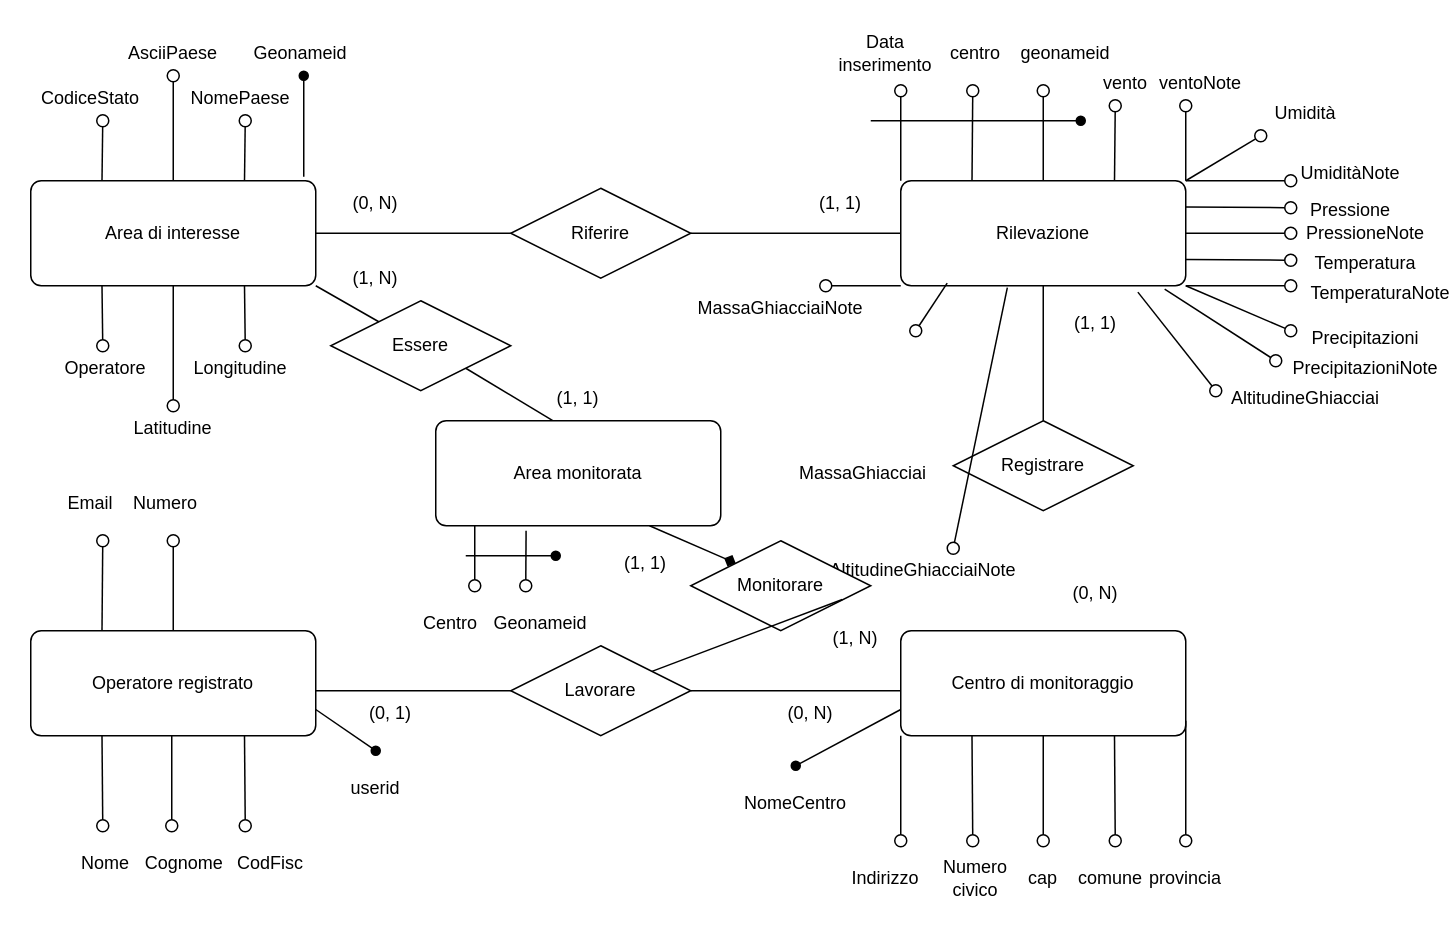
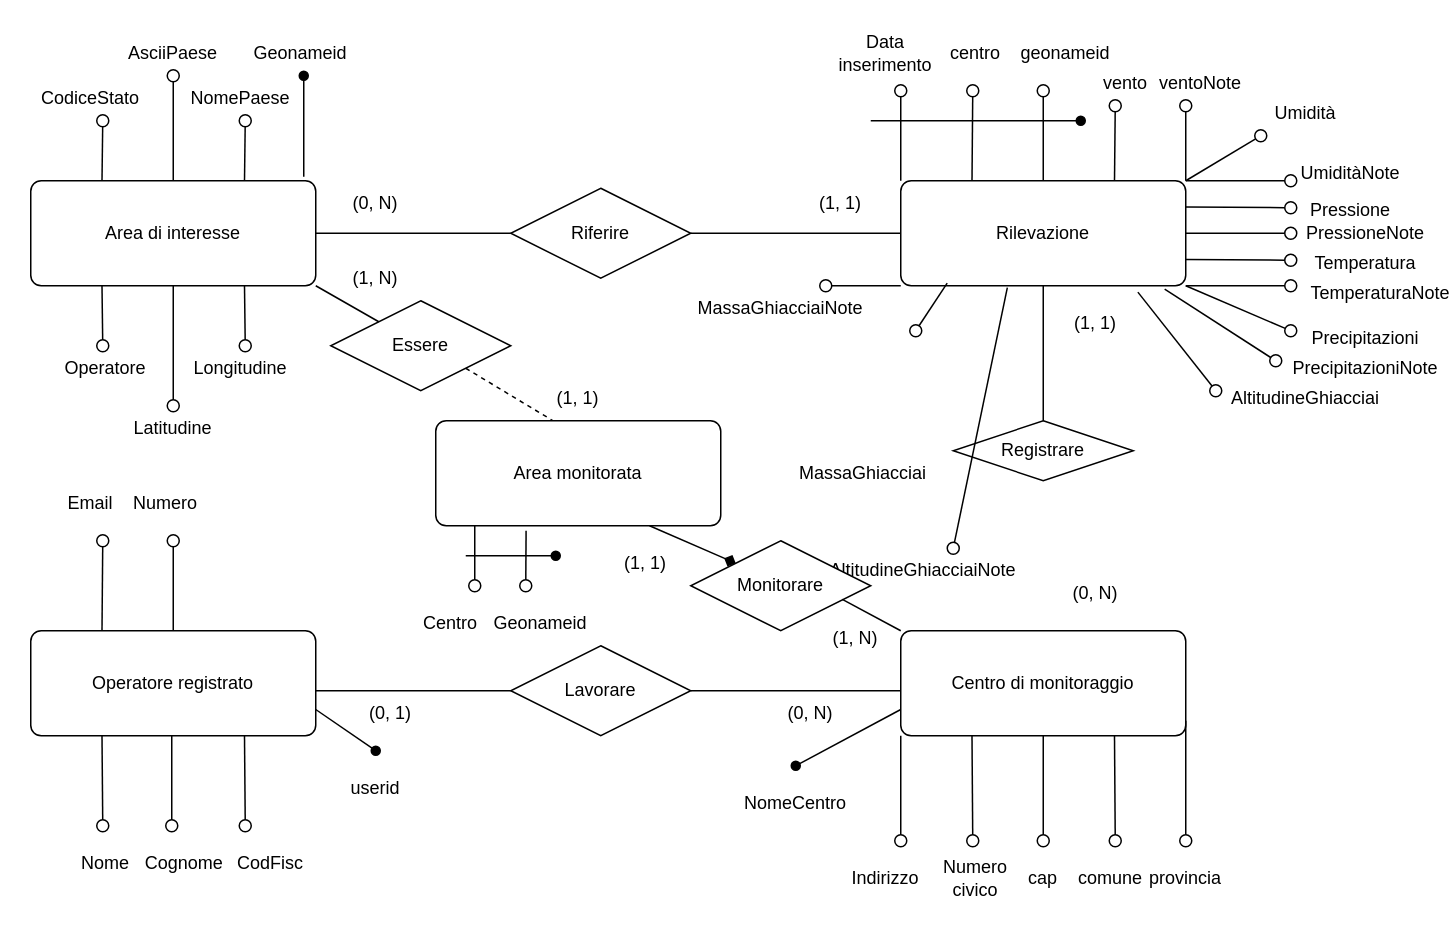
- <mxCell id="97" value="" style="endArrow=none;html=1;rounded=0;exitX=1;exitY=1;exitDx=0;exitDy=0;entryX=0.434;entryY=0.037;entryDx=0;entryDy=0;entryPerimeter=0;" parent="1" source="4" target="98" edge="1"><mxGeometry relative="1" as="geometry"><mxPoint x="310" y="290" as="sourcePoint" /><mxPoint x="350" y="280" as="targetPoint" /></mxGeometry></mxCell>
+ <mxCell id="97" value="" style="endArrow=none;html=1;rounded=0;exitX=1;exitY=1;exitDx=0;exitDy=0;entryX=0.434;entryY=0.037;entryDx=0;entryDy=0;entryPerimeter=0;dashed=1;" parent="1" source="4" target="98" edge="1"><mxGeometry relative="1" as="geometry"><mxPoint x="310" y="290" as="sourcePoint" /><mxPoint x="350" y="280" as="targetPoint" /></mxGeometry></mxCell>
- <mxCell id="6" value="Registrare" style="shape=rhombus;perimeter=rhombusPerimeter;whiteSpace=wrap;html=1;align=center;" parent="1" vertex="1"><mxGeometry x="635" y="280" width="120" height="60" as="geometry" /></mxCell>
+ <mxCell id="6" value="Registrare" style="shape=rhombus;perimeter=rhombusPerimeter;whiteSpace=wrap;html=1;align=center;" parent="1" vertex="1"><mxGeometry x="635" y="280" width="120" height="40" as="geometry" /></mxCell>
- <mxCell id="100" value="" style="endArrow=none;html=1;rounded=0;exitX=0.842;exitY=0.652;exitDx=0;exitDy=0;exitPerimeter=0;" parent="1" source="99" target="10" edge="1"><mxGeometry relative="1" as="geometry"><mxPoint x="550" y="410" as="sourcePoint" /><mxPoint x="710" y="410" as="targetPoint" /></mxGeometry></mxCell>
+ <mxCell id="100" value="" style="endArrow=none;html=1;rounded=0;entryX=0;entryY=0;entryDx=0;entryDy=0;exitX=0.842;exitY=0.652;exitDx=0;exitDy=0;exitPerimeter=0;" parent="1" source="99" target="2" edge="1"><mxGeometry relative="1" as="geometry"><mxPoint x="550" y="410" as="sourcePoint" /><mxPoint x="710" y="410" as="targetPoint" /></mxGeometry></mxCell>
